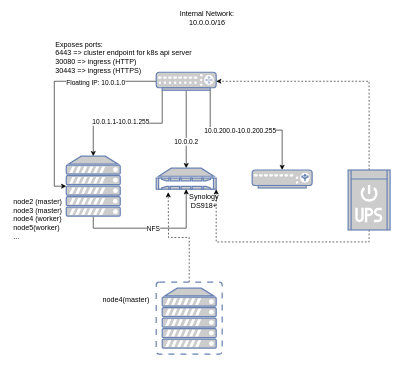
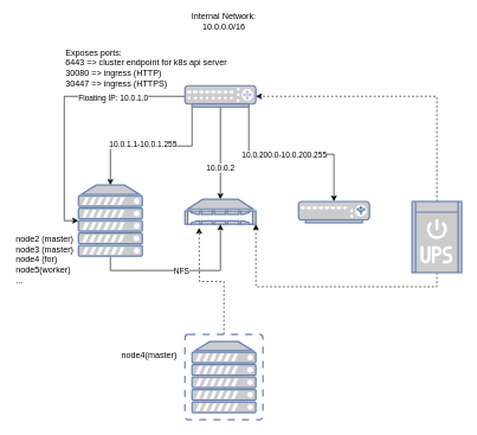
- <mxCell id="19" value="Internal Network: 10.0.0.0/16" style="text;html=1;strokeColor=none;fillColor=none;align=center;verticalAlign=middle;whiteSpace=wrap;rounded=0;" vertex="1" parent="1"><mxGeometry x="290" y="20" width="110" height="20" as="geometry" /></mxCell>
+ <mxCell id="19" value="Internal Network: 10.0.0.0/16" style="text;html=1;strokeColor=none;fillColor=none;align=center;verticalAlign=middle;whiteSpace=wrap;rounded=0;" vertex="1" parent="1"><mxGeometry x="260" y="20" width="110" height="20" as="geometry" /></mxCell>
- <mxCell id="16" value="Exposes ports:&lt;br&gt;6443 =&amp;gt; cluster endpoint for k8s api server&lt;br&gt;30080 =&amp;gt; ingress (HTTP)&lt;br&gt;30443 =&amp;gt; ingress (HTTPS)" style="text;html=1;strokeColor=none;fillColor=none;align=left;verticalAlign=middle;whiteSpace=wrap;rounded=0;" vertex="1" parent="1"><mxGeometry x="90" y="60" width="240" height="70" as="geometry" /></mxCell>
+ <mxCell id="16" value="Exposes ports:&lt;br&gt;6443 =&amp;gt; cluster endpoint for k8s api server&lt;br&gt;30080 =&amp;gt; ingress (HTTP)&lt;br&gt;30447 =&amp;gt; ingress (HTTPS)" style="text;html=1;strokeColor=none;fillColor=none;align=left;verticalAlign=middle;whiteSpace=wrap;rounded=0;" vertex="1" parent="1"><mxGeometry x="90" y="60" width="240" height="70" as="geometry" /></mxCell>
- <mxCell id="17" value="Synology DS918+" style="text;html=1;strokeColor=none;fillColor=none;align=center;verticalAlign=middle;whiteSpace=wrap;rounded=0;" vertex="1" parent="1"><mxGeometry x="320" y="325" width="40" height="20" as="geometry" /></mxCell>
- <mxCell id="18" value="node2 (master)&lt;br&gt;node3 (master)&lt;br&gt;node4 (worker)&lt;br&gt;node5(worker)&lt;br&gt;..." style="text;html=1;strokeColor=none;fillColor=none;align=left;verticalAlign=middle;whiteSpace=wrap;rounded=0;" vertex="1" parent="1"><mxGeometry x="20" y="325" width="130" height="80" as="geometry" /></mxCell>
+ <mxCell id="18" value="node2 (master)&lt;br&gt;node3 (master)&lt;br&gt;node4 (for)&lt;br&gt;node5(worker)&lt;br&gt;..." style="text;html=1;strokeColor=none;fillColor=none;align=left;verticalAlign=middle;whiteSpace=wrap;rounded=0;" vertex="1" parent="1"><mxGeometry x="20" y="325" width="130" height="80" as="geometry" /></mxCell>
